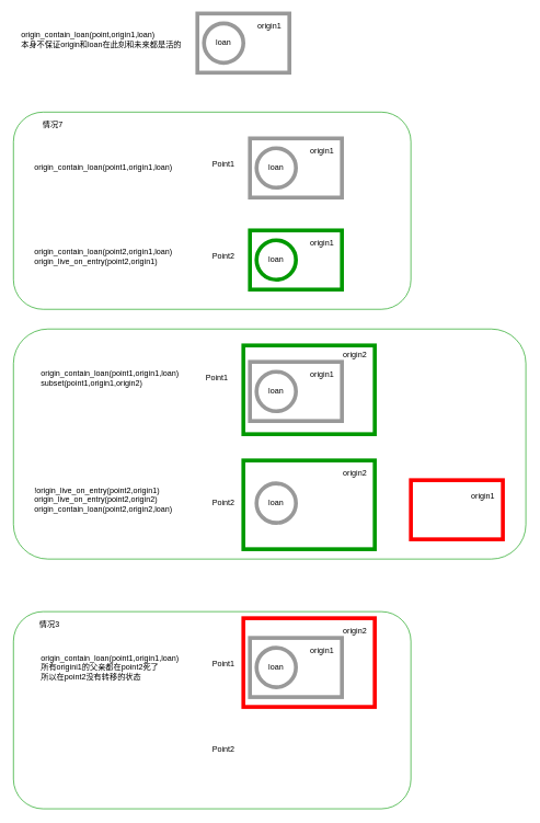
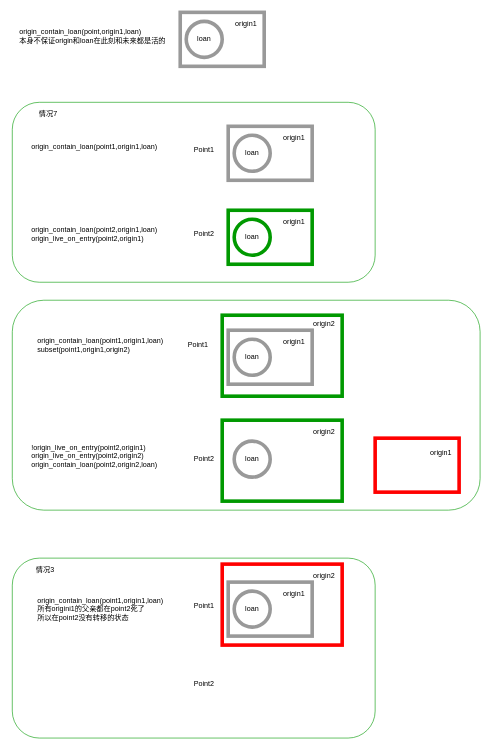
- <mxCell id="18" value="origin_contain_loan(point1,origin1,loan)&lt;br&gt;" style="text;html=1;strokeColor=none;fillColor=none;align=left;verticalAlign=middle;whiteSpace=wrap;rounded=0;" vertex="1" parent="1"><mxGeometry x="50" y="245" width="250" height="20" as="geometry" /></mxCell>
+ <mxCell id="18" value="origin_contain_loan(point1,origin1,loan)&lt;br&gt;" style="text;html=1;strokeColor=none;fillColor=none;align=left;verticalAlign=middle;whiteSpace=wrap;rounded=0;" vertex="1" parent="1"><mxGeometry x="50" y="235" width="250" height="20" as="geometry" /></mxCell>
